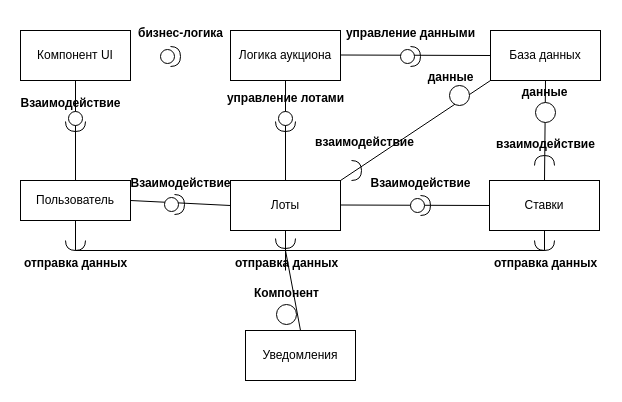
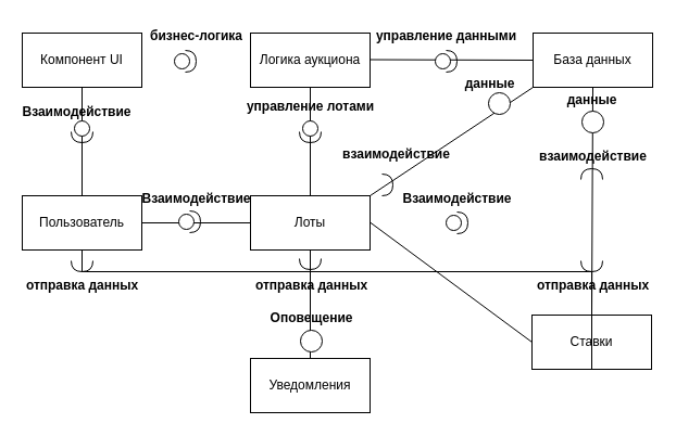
- <mxCell id="3" value="Пользователь" style="html=1;whiteSpace=wrap;" vertex="1" parent="1"><mxGeometry x="20" y="180" width="110" height="40" as="geometry" /></mxCell>
+ <mxCell id="3" value="Пользователь" style="html=1;whiteSpace=wrap;" vertex="1" parent="1"><mxGeometry x="20" y="180" width="110" height="50" as="geometry" /></mxCell>
- <mxCell id="6" value="Ставки" style="html=1;whiteSpace=wrap;" vertex="1" parent="1"><mxGeometry x="489" y="180" width="110" height="50" as="geometry" /></mxCell>
+ <mxCell id="6" value="Ставки" style="html=1;whiteSpace=wrap;" vertex="1" parent="1"><mxGeometry x="489" y="290" width="110" height="50" as="geometry" /></mxCell>
- <mxCell id="48" value="Компонент" style="text;align=center;fontStyle=1;verticalAlign=middle;spacingLeft=3;spacingRight=3;strokeColor=none;rotatable=0;points=[[0,0.5],[1,0.5]];portConstraint=eastwest;html=1;" vertex="1" parent="1"><mxGeometry x="246" y="280" width="80" height="26" as="geometry" /></mxCell>
+ <mxCell id="48" value="Оповещение" style="text;align=center;fontStyle=1;verticalAlign=middle;spacingLeft=3;spacingRight=3;strokeColor=none;rotatable=0;points=[[0,0.5],[1,0.5]];portConstraint=eastwest;html=1;" vertex="1" parent="1"><mxGeometry x="246" y="280" width="80" height="26" as="geometry" /></mxCell>
- <mxCell id="8" value="Уведомления" style="html=1;whiteSpace=wrap;" vertex="1" parent="1"><mxGeometry x="245" y="330" width="110" height="50" as="geometry" /></mxCell>
+ <mxCell id="8" value="Уведомления" style="html=1;whiteSpace=wrap;" vertex="1" parent="1"><mxGeometry x="230" y="330" width="110" height="50" as="geometry" /></mxCell>
